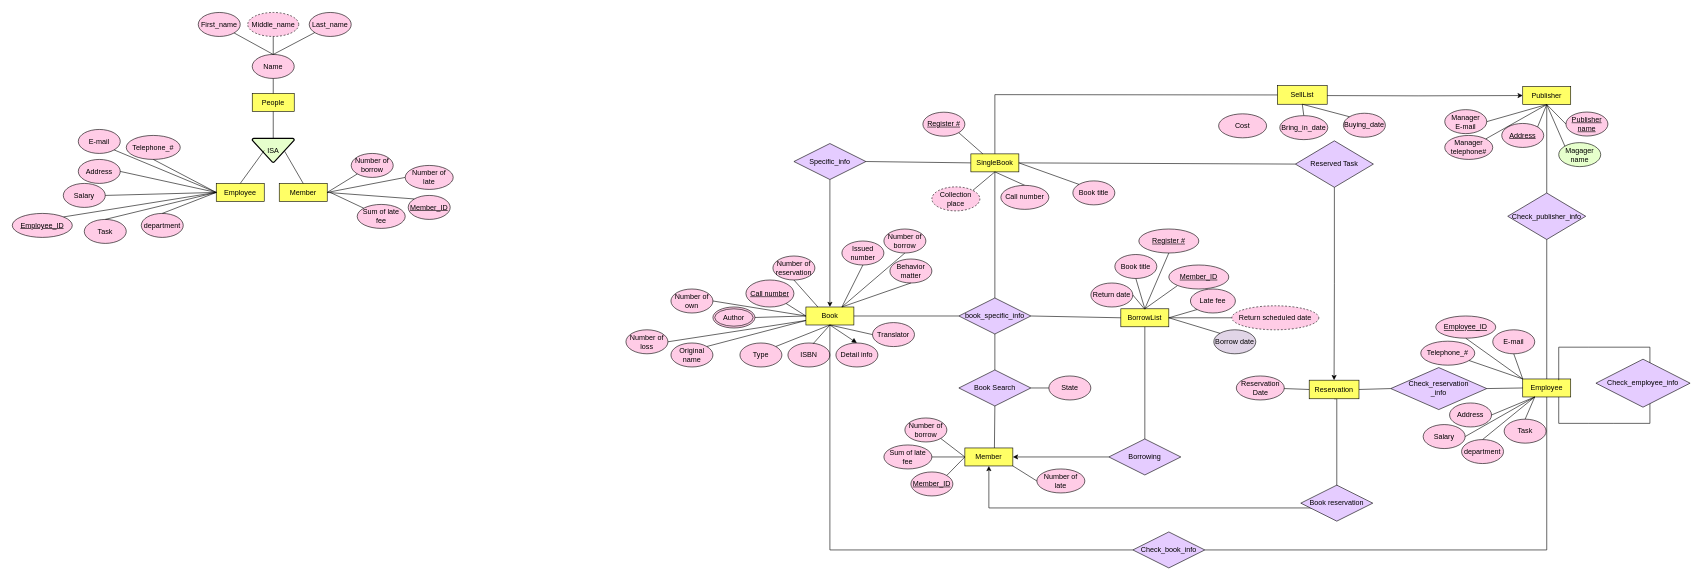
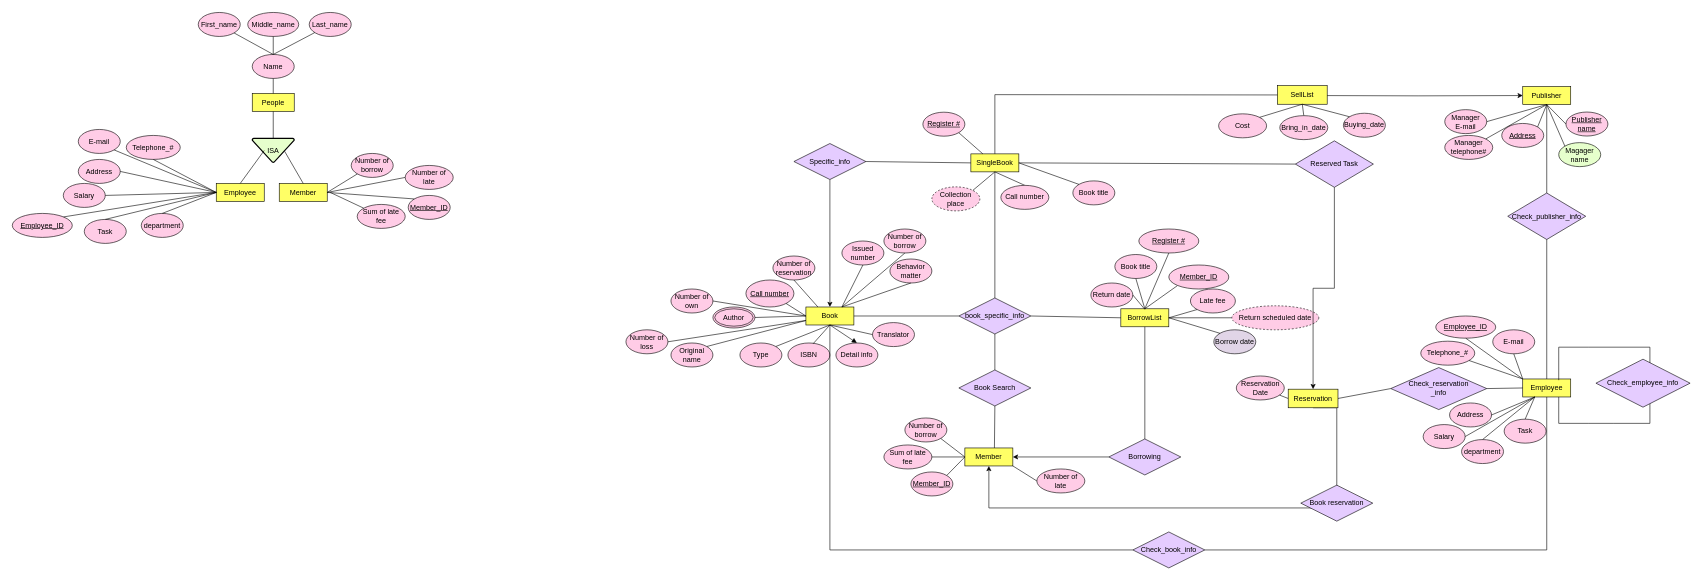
- <mxCell id="146" value="Middle_name" style="ellipse;whiteSpace=wrap;html=1;align=center;fillColor=#FFCCE6;dashed=1;" parent="1" vertex="1"><mxGeometry x="412.5" y="20" width="85" height="40" as="geometry" /></mxCell>
+ <mxCell id="146" value="Middle_name" style="ellipse;whiteSpace=wrap;html=1;align=center;fillColor=#FFCCE6;" parent="1" vertex="1"><mxGeometry x="412.5" y="20" width="85" height="40" as="geometry" /></mxCell>
+ <mxCell id="159" value="" style="endArrow=none;html=1;exitX=1;exitY=0;exitDx=0;exitDy=0;fillColor=#FFCCE6;entryX=0.5;entryY=1;entryDx=0;entryDy=0;" edge="1" parent="1" source="157" target="155"><mxGeometry width="50" height="50" relative="1" as="geometry"><mxPoint x="2136.749" y="103.642" as="sourcePoint" /><mxPoint x="2162" y="174.5" as="targetPoint" /></mxGeometry></mxCell>
- <mxCell id="129" value="" style="endArrow=none;html=1;rounded=0;entryX=0;entryY=0.5;entryDx=0;entryDy=0;exitX=1;exitY=0.5;exitDx=0;exitDy=0;" parent="1" source="122" target="128" edge="1"><mxGeometry relative="1" as="geometry"><mxPoint x="1678" y="516" as="sourcePoint" /><mxPoint x="1678" y="305.75" as="targetPoint" /></mxGeometry></mxCell>
- <mxCell id="128" value="State" style="ellipse;whiteSpace=wrap;html=1;align=center;fillColor=#FFCCE6;" parent="1" vertex="1"><mxGeometry x="1748" y="626" width="70" height="40" as="geometry" /></mxCell>
- <mxCell id="163" value="Reservation" style="whiteSpace=wrap;html=1;align=center;fillColor=#FFFF66;" vertex="1" parent="1"><mxGeometry x="2182" y="633" width="83" height="31" as="geometry" /></mxCell>
+ <mxCell id="163" value="Reservation" style="whiteSpace=wrap;html=1;align=center;fillColor=#FFFF66;" vertex="1" parent="1"><mxGeometry x="2147" y="648" width="83" height="31" as="geometry" /></mxCell>
